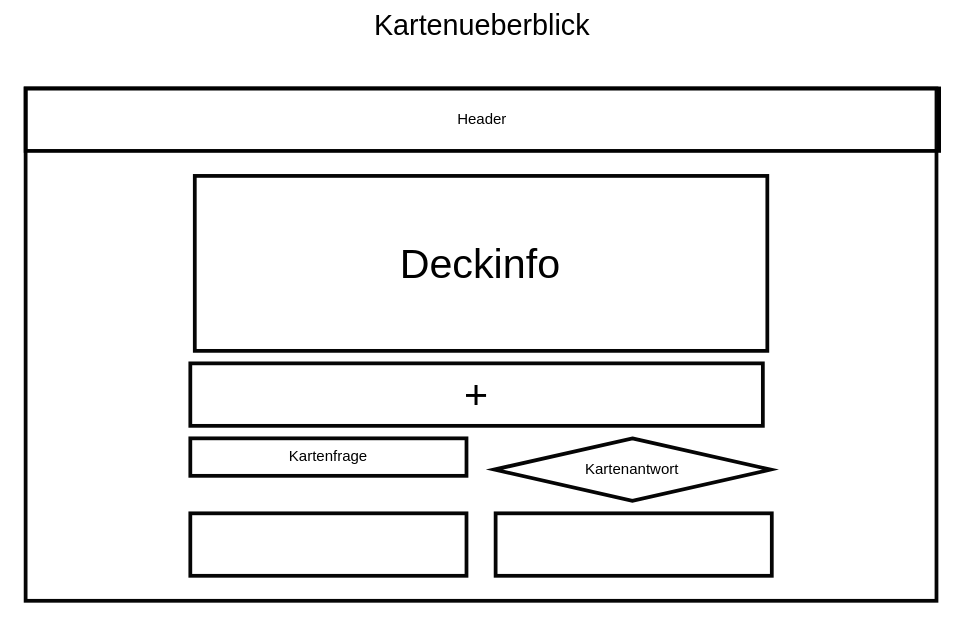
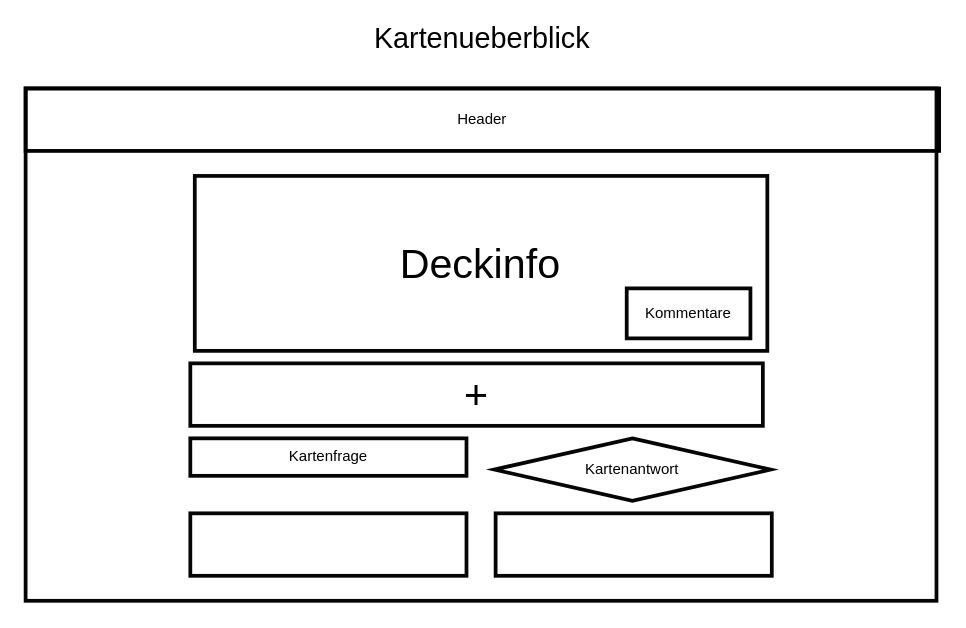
- <mxCell id="2" value="&lt;font style=&quot;font-size: 23px&quot;&gt;Kartenueberblick&lt;/font&gt;" style="text;html=1;align=center;verticalAlign=middle;resizable=0;points=[];autosize=1;" parent="1" vertex="1"><mxGeometry x="290" y="10" width="190" height="20" as="geometry" /></mxCell>
+ <mxCell id="2" value="&lt;font style=&quot;font-size: 23px&quot;&gt;Kartenueberblick&lt;/font&gt;" style="text;html=1;align=center;verticalAlign=middle;resizable=0;points=[];autosize=1;" parent="1" vertex="1"><mxGeometry x="290" y="20" width="190" height="20" as="geometry" /></mxCell>
+ <mxCell id="12" value="Kommentare" style="rounded=0;whiteSpace=wrap;html=1;strokeColor=#050505;strokeWidth=3;fillColor=none;gradientColor=none;" vertex="1" parent="1"><mxGeometry x="501" y="230" width="99" height="40" as="geometry" /></mxCell>
